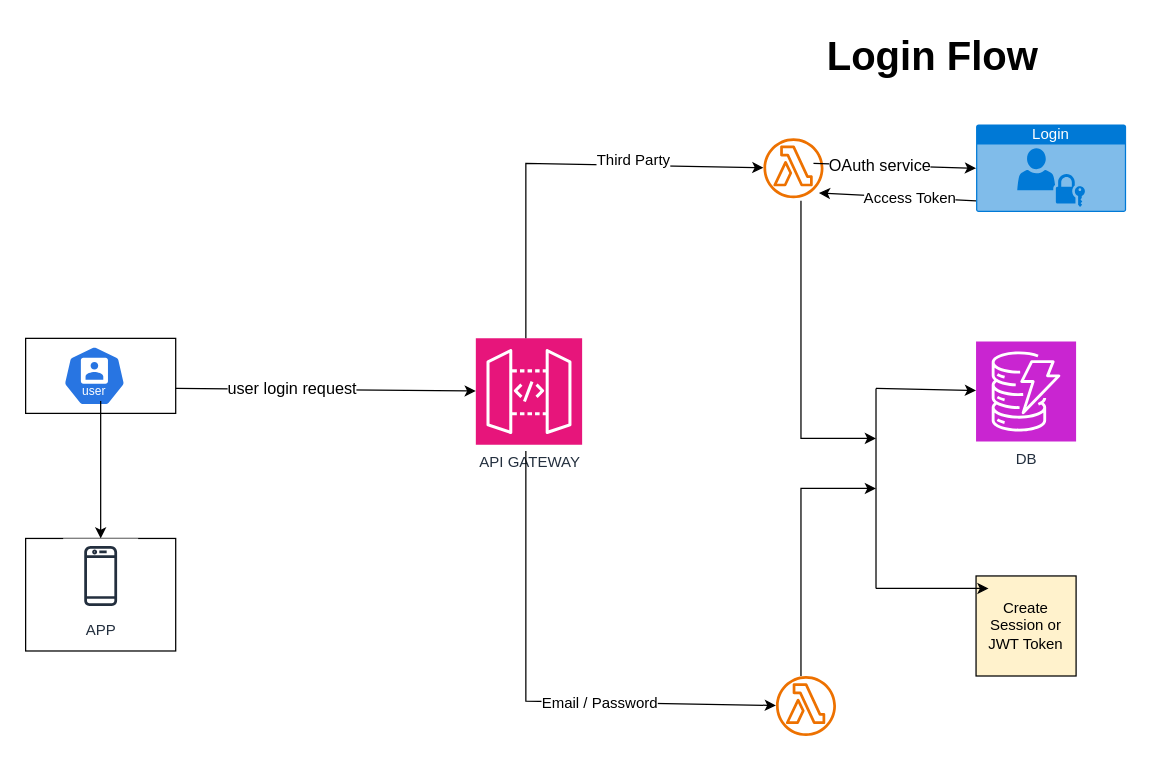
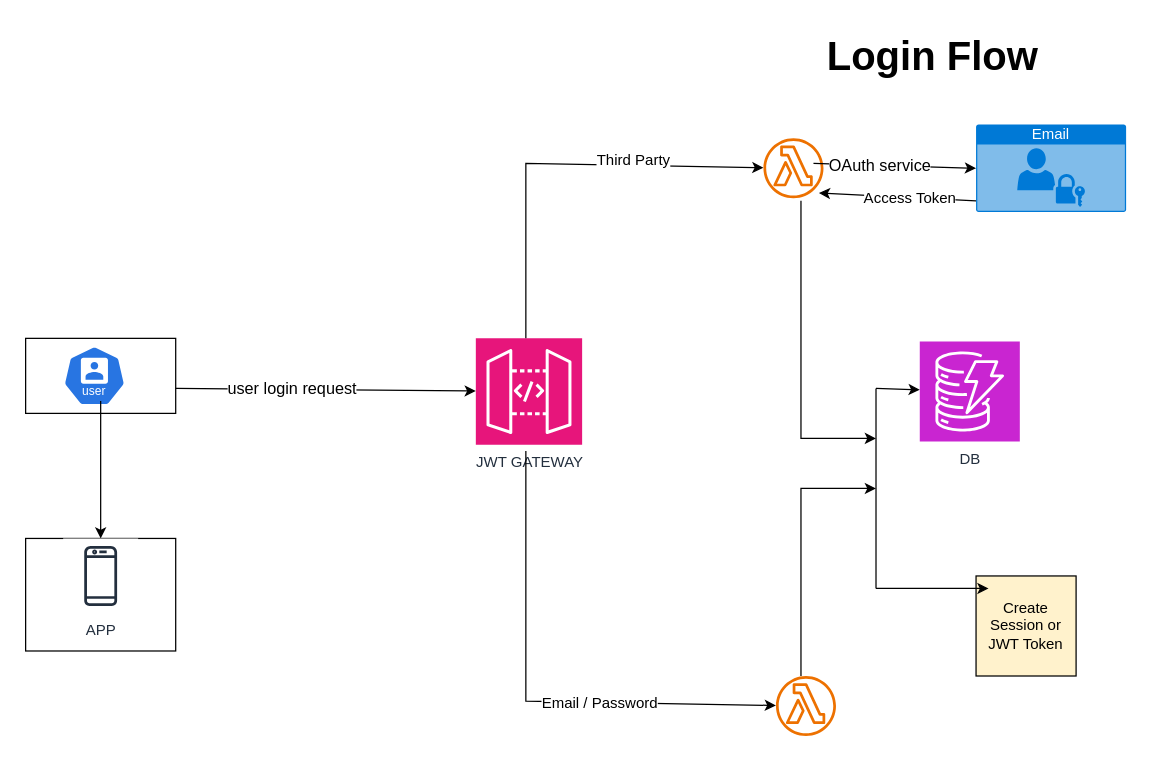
- <mxCell id="19" value="Login" style="html=1;whiteSpace=wrap;strokeColor=none;fillColor=#0079D6;labelPosition=center;verticalLabelPosition=middle;verticalAlign=top;align=center;fontSize=12;outlineConnect=0;spacingTop=-6;fontColor=#FFFFFF;sketch=0;shape=mxgraph.sitemap.login;" vertex="1" parent="1"><mxGeometry x="780" y="99" width="120" height="70" as="geometry" /></mxCell>
+ <mxCell id="19" value="Email" style="html=1;whiteSpace=wrap;strokeColor=none;fillColor=#0079D6;labelPosition=center;verticalLabelPosition=middle;verticalAlign=top;align=center;fontSize=12;outlineConnect=0;spacingTop=-6;fontColor=#FFFFFF;sketch=0;shape=mxgraph.sitemap.login;" vertex="1" parent="1"><mxGeometry x="780" y="99" width="120" height="70" as="geometry" /></mxCell>
- <mxCell id="9" value="DB" style="sketch=0;points=[[0,0,0],[0.25,0,0],[0.5,0,0],[0.75,0,0],[1,0,0],[0,1,0],[0.25,1,0],[0.5,1,0],[0.75,1,0],[1,1,0],[0,0.25,0],[0,0.5,0],[0,0.75,0],[1,0.25,0],[1,0.5,0],[1,0.75,0]];outlineConnect=0;fontColor=#232F3E;fillColor=#C925D1;strokeColor=#ffffff;dashed=0;verticalLabelPosition=bottom;verticalAlign=top;align=center;html=1;fontSize=12;fontStyle=0;aspect=fixed;shape=mxgraph.aws4.resourceIcon;resIcon=mxgraph.aws4.dynamodb;noLabel=0;" parent="1" vertex="1"><mxGeometry x="780" y="272.5" width="80" height="80" as="geometry" /></mxCell>
+ <mxCell id="9" value="DB" style="sketch=0;points=[[0,0,0],[0.25,0,0],[0.5,0,0],[0.75,0,0],[1,0,0],[0,1,0],[0.25,1,0],[0.5,1,0],[0.75,1,0],[1,1,0],[0,0.25,0],[0,0.5,0],[0,0.75,0],[1,0.25,0],[1,0.5,0],[1,0.75,0]];outlineConnect=0;fontColor=#232F3E;fillColor=#C925D1;strokeColor=#ffffff;dashed=0;verticalLabelPosition=bottom;verticalAlign=top;align=center;html=1;fontSize=12;fontStyle=0;aspect=fixed;shape=mxgraph.aws4.resourceIcon;resIcon=mxgraph.aws4.dynamodb;noLabel=0;" parent="1" vertex="1"><mxGeometry x="735" y="272.5" width="80" height="80" as="geometry" /></mxCell>
- <mxCell id="5" value="API GATEWAY" style="sketch=0;points=[[0,0,0],[0.25,0,0],[0.5,0,0],[0.75,0,0],[1,0,0],[0,1,0],[0.25,1,0],[0.5,1,0],[0.75,1,0],[1,1,0],[0,0.25,0],[0,0.5,0],[0,0.75,0],[1,0.25,0],[1,0.5,0],[1,0.75,0]];outlineConnect=0;fontColor=#232F3E;fillColor=#E7157B;strokeColor=#ffffff;dashed=0;verticalLabelPosition=bottom;verticalAlign=top;align=center;html=1;fontSize=12;fontStyle=0;aspect=fixed;shape=mxgraph.aws4.resourceIcon;resIcon=mxgraph.aws4.api_gateway;" parent="1" vertex="1"><mxGeometry x="380" y="270" width="85" height="85" as="geometry" /></mxCell>
+ <mxCell id="5" value="JWT GATEWAY" style="sketch=0;points=[[0,0,0],[0.25,0,0],[0.5,0,0],[0.75,0,0],[1,0,0],[0,1,0],[0.25,1,0],[0.5,1,0],[0.75,1,0],[1,1,0],[0,0.25,0],[0,0.5,0],[0,0.75,0],[1,0.25,0],[1,0.5,0],[1,0.75,0]];outlineConnect=0;fontColor=#232F3E;fillColor=#E7157B;strokeColor=#ffffff;dashed=0;verticalLabelPosition=bottom;verticalAlign=top;align=center;html=1;fontSize=12;fontStyle=0;aspect=fixed;shape=mxgraph.aws4.resourceIcon;resIcon=mxgraph.aws4.api_gateway;" parent="1" vertex="1"><mxGeometry x="380" y="270" width="85" height="85" as="geometry" /></mxCell>
